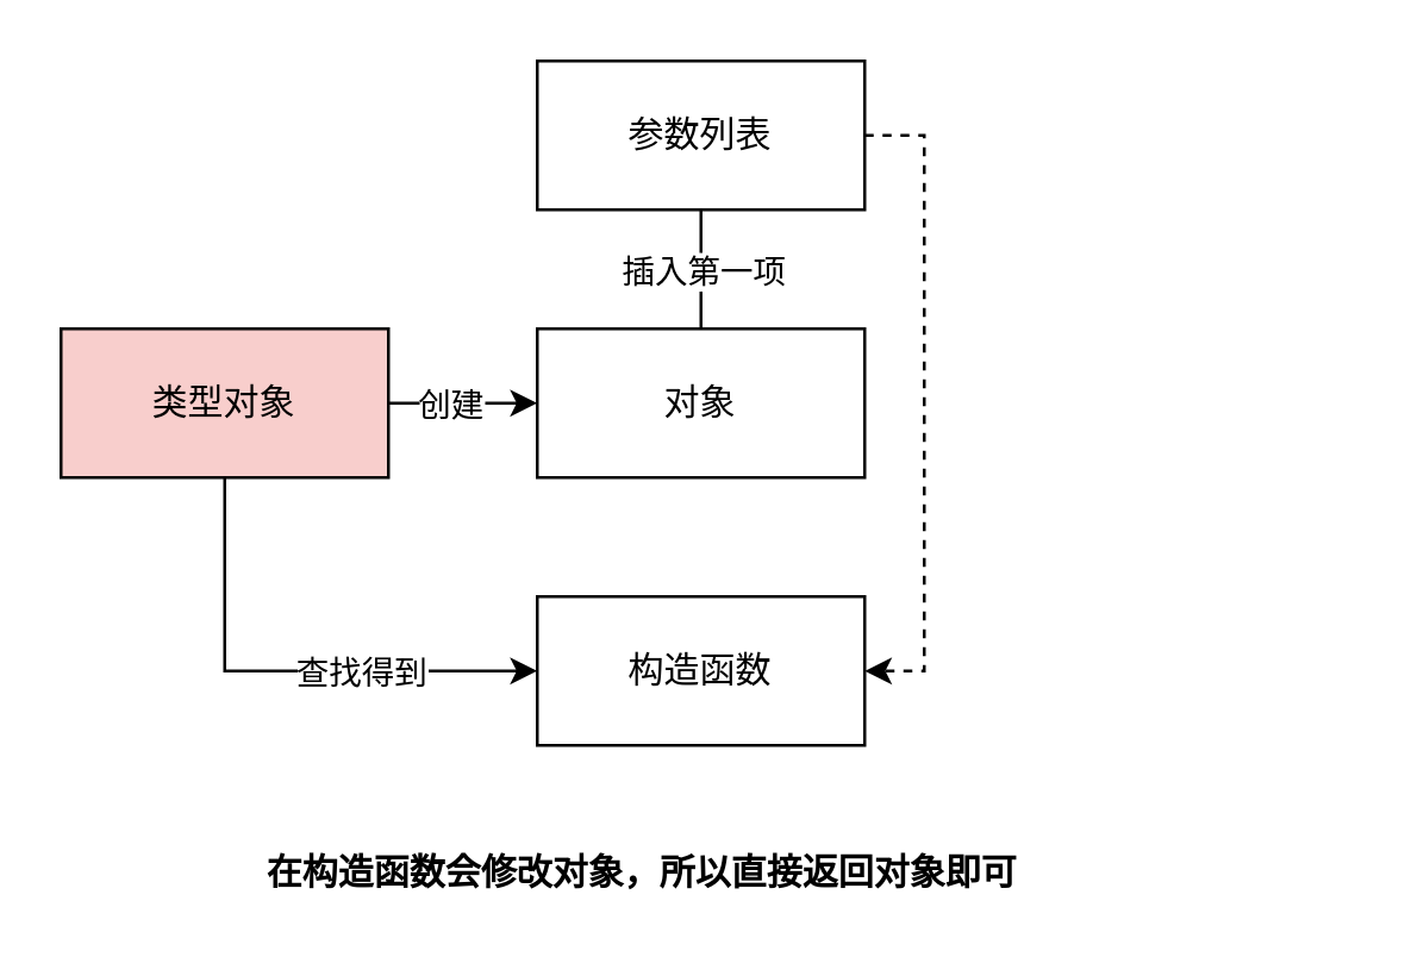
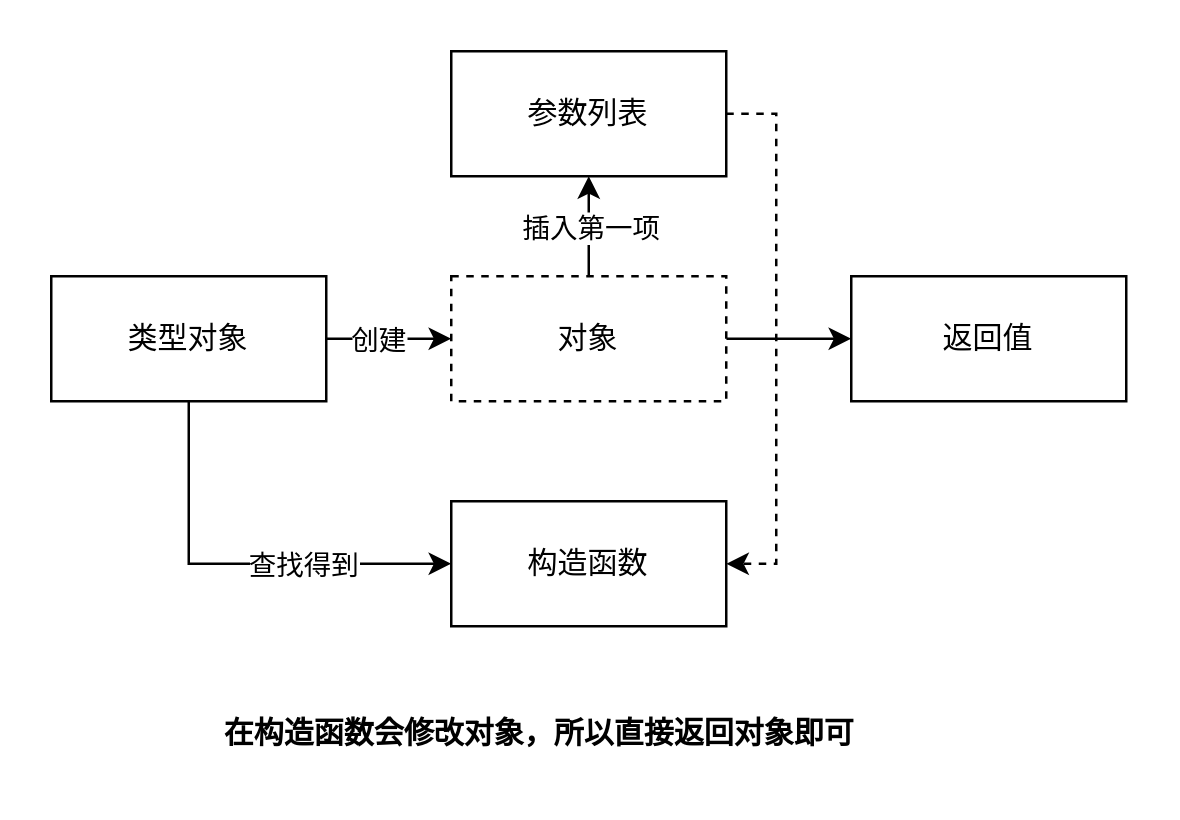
- <mxCell id="9" style="edgeStyle=orthogonalEdgeStyle;rounded=0;orthogonalLoop=1;jettySize=auto;html=1;exitX=0.5;exitY=0;exitDx=0;exitDy=0;entryX=0.5;entryY=1;entryDx=0;entryDy=0;endArrow=none;" edge="1" parent="1" source="12" target="8"><mxGeometry relative="1" as="geometry" /></mxCell>
+ <mxCell id="9" style="edgeStyle=orthogonalEdgeStyle;rounded=0;orthogonalLoop=1;jettySize=auto;html=1;exitX=0.5;exitY=0;exitDx=0;exitDy=0;entryX=0.5;entryY=1;entryDx=0;entryDy=0;" edge="1" parent="1" source="12" target="8"><mxGeometry relative="1" as="geometry" /></mxCell>
- <mxCell id="6" value="类型对象" style="html=1;whiteSpace=wrap;fillColor=#f8cecc;" vertex="1" parent="1"><mxGeometry x="20" y="110" width="110" height="50" as="geometry" /></mxCell>
+ <mxCell id="6" value="类型对象" style="html=1;whiteSpace=wrap;" vertex="1" parent="1"><mxGeometry x="20" y="110" width="110" height="50" as="geometry" /></mxCell>
- <mxCell id="12" value="对象" style="html=1;whiteSpace=wrap;" vertex="1" parent="1"><mxGeometry x="180" y="110" width="110" height="50" as="geometry" /></mxCell>
+ <mxCell id="12" value="对象" style="html=1;whiteSpace=wrap;dashed=1;" vertex="1" parent="1"><mxGeometry x="180" y="110" width="110" height="50" as="geometry" /></mxCell>
+ <mxCell id="11" style="edgeStyle=orthogonalEdgeStyle;rounded=0;orthogonalLoop=1;jettySize=auto;html=1;exitX=1;exitY=0.5;exitDx=0;exitDy=0;entryX=0;entryY=0.5;entryDx=0;entryDy=0;" edge="1" parent="1" source="12" target="14"><mxGeometry relative="1" as="geometry" /></mxCell>
+ <mxCell id="14" value="返回值" style="html=1;whiteSpace=wrap;" vertex="1" parent="1"><mxGeometry x="340" y="110" width="110" height="50" as="geometry" /></mxCell>
